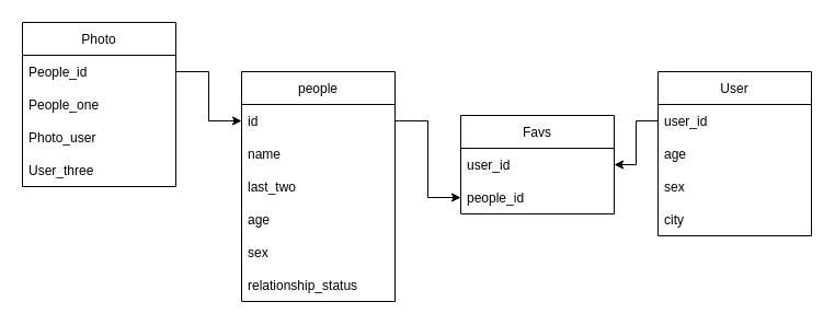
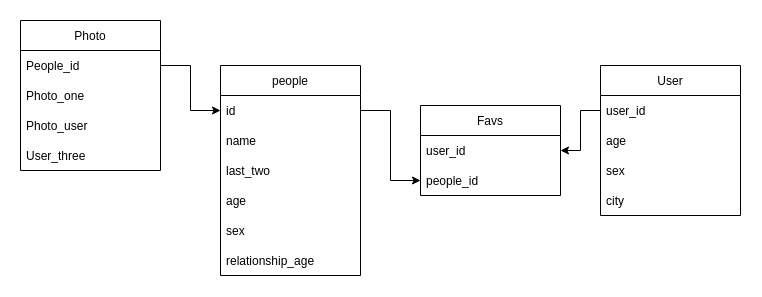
- <mxCell id="9" value="People_one" style="text;strokeColor=none;fillColor=none;align=left;verticalAlign=middle;spacingLeft=4;spacingRight=4;overflow=hidden;points=[[0,0.5],[1,0.5]];portConstraint=eastwest;rotatable=0;" parent="7" vertex="1"><mxGeometry y="60" width="140" height="30" as="geometry" /></mxCell>
+ <mxCell id="9" value="Photo_one" style="text;strokeColor=none;fillColor=none;align=left;verticalAlign=middle;spacingLeft=4;spacingRight=4;overflow=hidden;points=[[0,0.5],[1,0.5]];portConstraint=eastwest;rotatable=0;" parent="7" vertex="1"><mxGeometry y="60" width="140" height="30" as="geometry" /></mxCell>
- <mxCell id="18" value="relationship_status" style="text;strokeColor=none;fillColor=none;align=left;verticalAlign=middle;spacingLeft=4;spacingRight=4;overflow=hidden;points=[[0,0.5],[1,0.5]];portConstraint=eastwest;rotatable=0;" vertex="1" parent="12"><mxGeometry y="180" width="140" height="30" as="geometry" /></mxCell>
+ <mxCell id="18" value="relationship_age" style="text;strokeColor=none;fillColor=none;align=left;verticalAlign=middle;spacingLeft=4;spacingRight=4;overflow=hidden;points=[[0,0.5],[1,0.5]];portConstraint=eastwest;rotatable=0;" vertex="1" parent="12"><mxGeometry y="180" width="140" height="30" as="geometry" /></mxCell>
